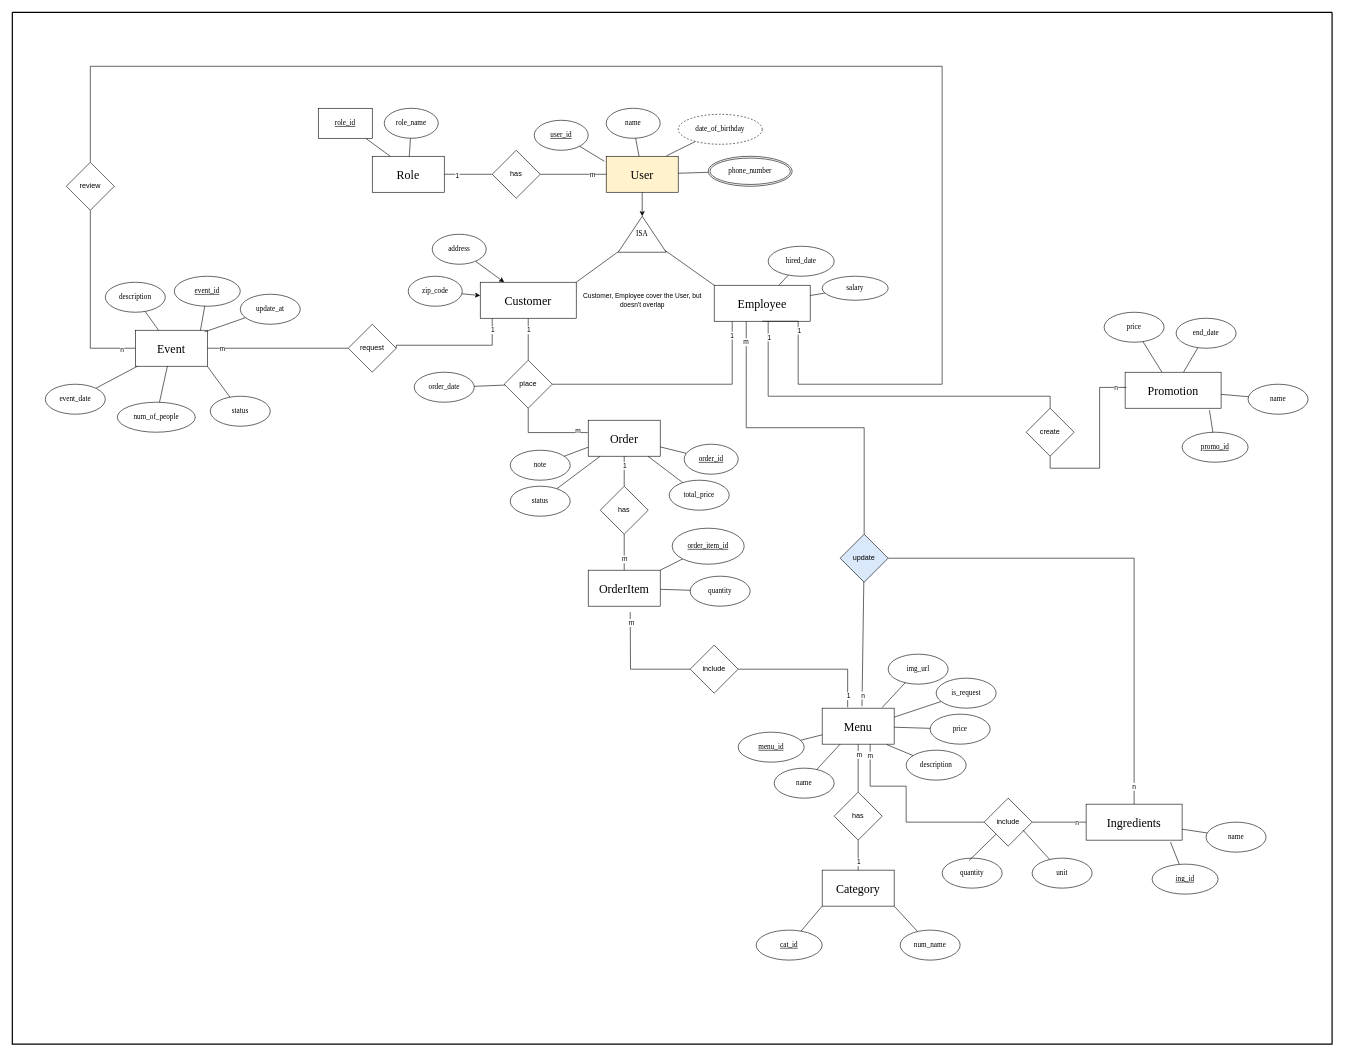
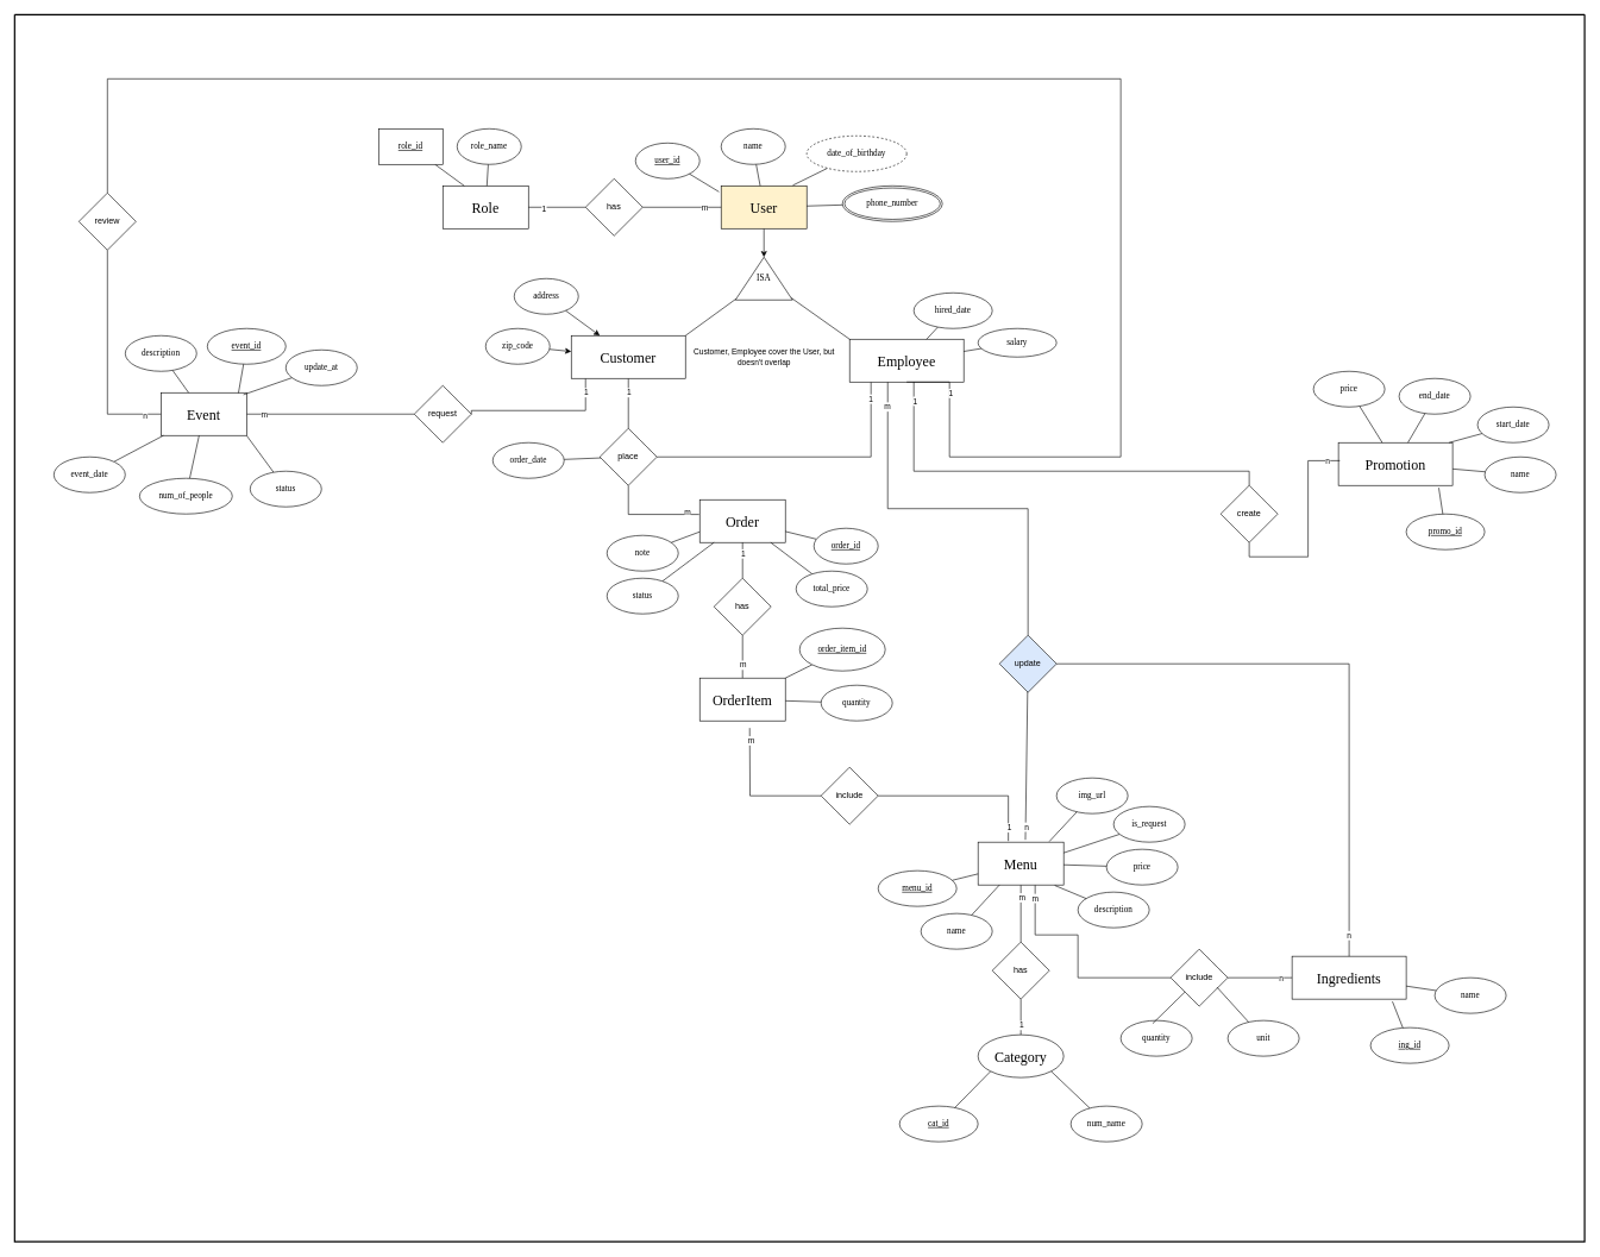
+ <mxCell id="133" value="start_date" style="ellipse;whiteSpace=wrap;html=1;fontFamily=Lucida Console;" parent="1" vertex="1"><mxGeometry x="2070" y="570" width="100" height="50" as="geometry" /></mxCell>
+ <mxCell id="138" style="rounded=0;orthogonalLoop=1;jettySize=auto;html=1;entryX=0.969;entryY=0;entryDx=0;entryDy=0;entryPerimeter=0;endArrow=none;startFill=0;" parent="1" source="133" target="128" edge="1"><mxGeometry relative="1" as="geometry" /></mxCell>
- <mxCell id="83" value="Category" style="rounded=0;whiteSpace=wrap;html=1;fontSize=20;fontFamily=Lucida Console;" parent="1" vertex="1"><mxGeometry x="1370" y="1450" width="120" height="60" as="geometry" /></mxCell>
+ <mxCell id="83" value="Category" style="ellipse;whiteSpace=wrap;html=1;fontSize=20;fontFamily=Lucida Console;" parent="1" vertex="1"><mxGeometry x="1370" y="1450" width="120" height="60" as="geometry" /></mxCell>
